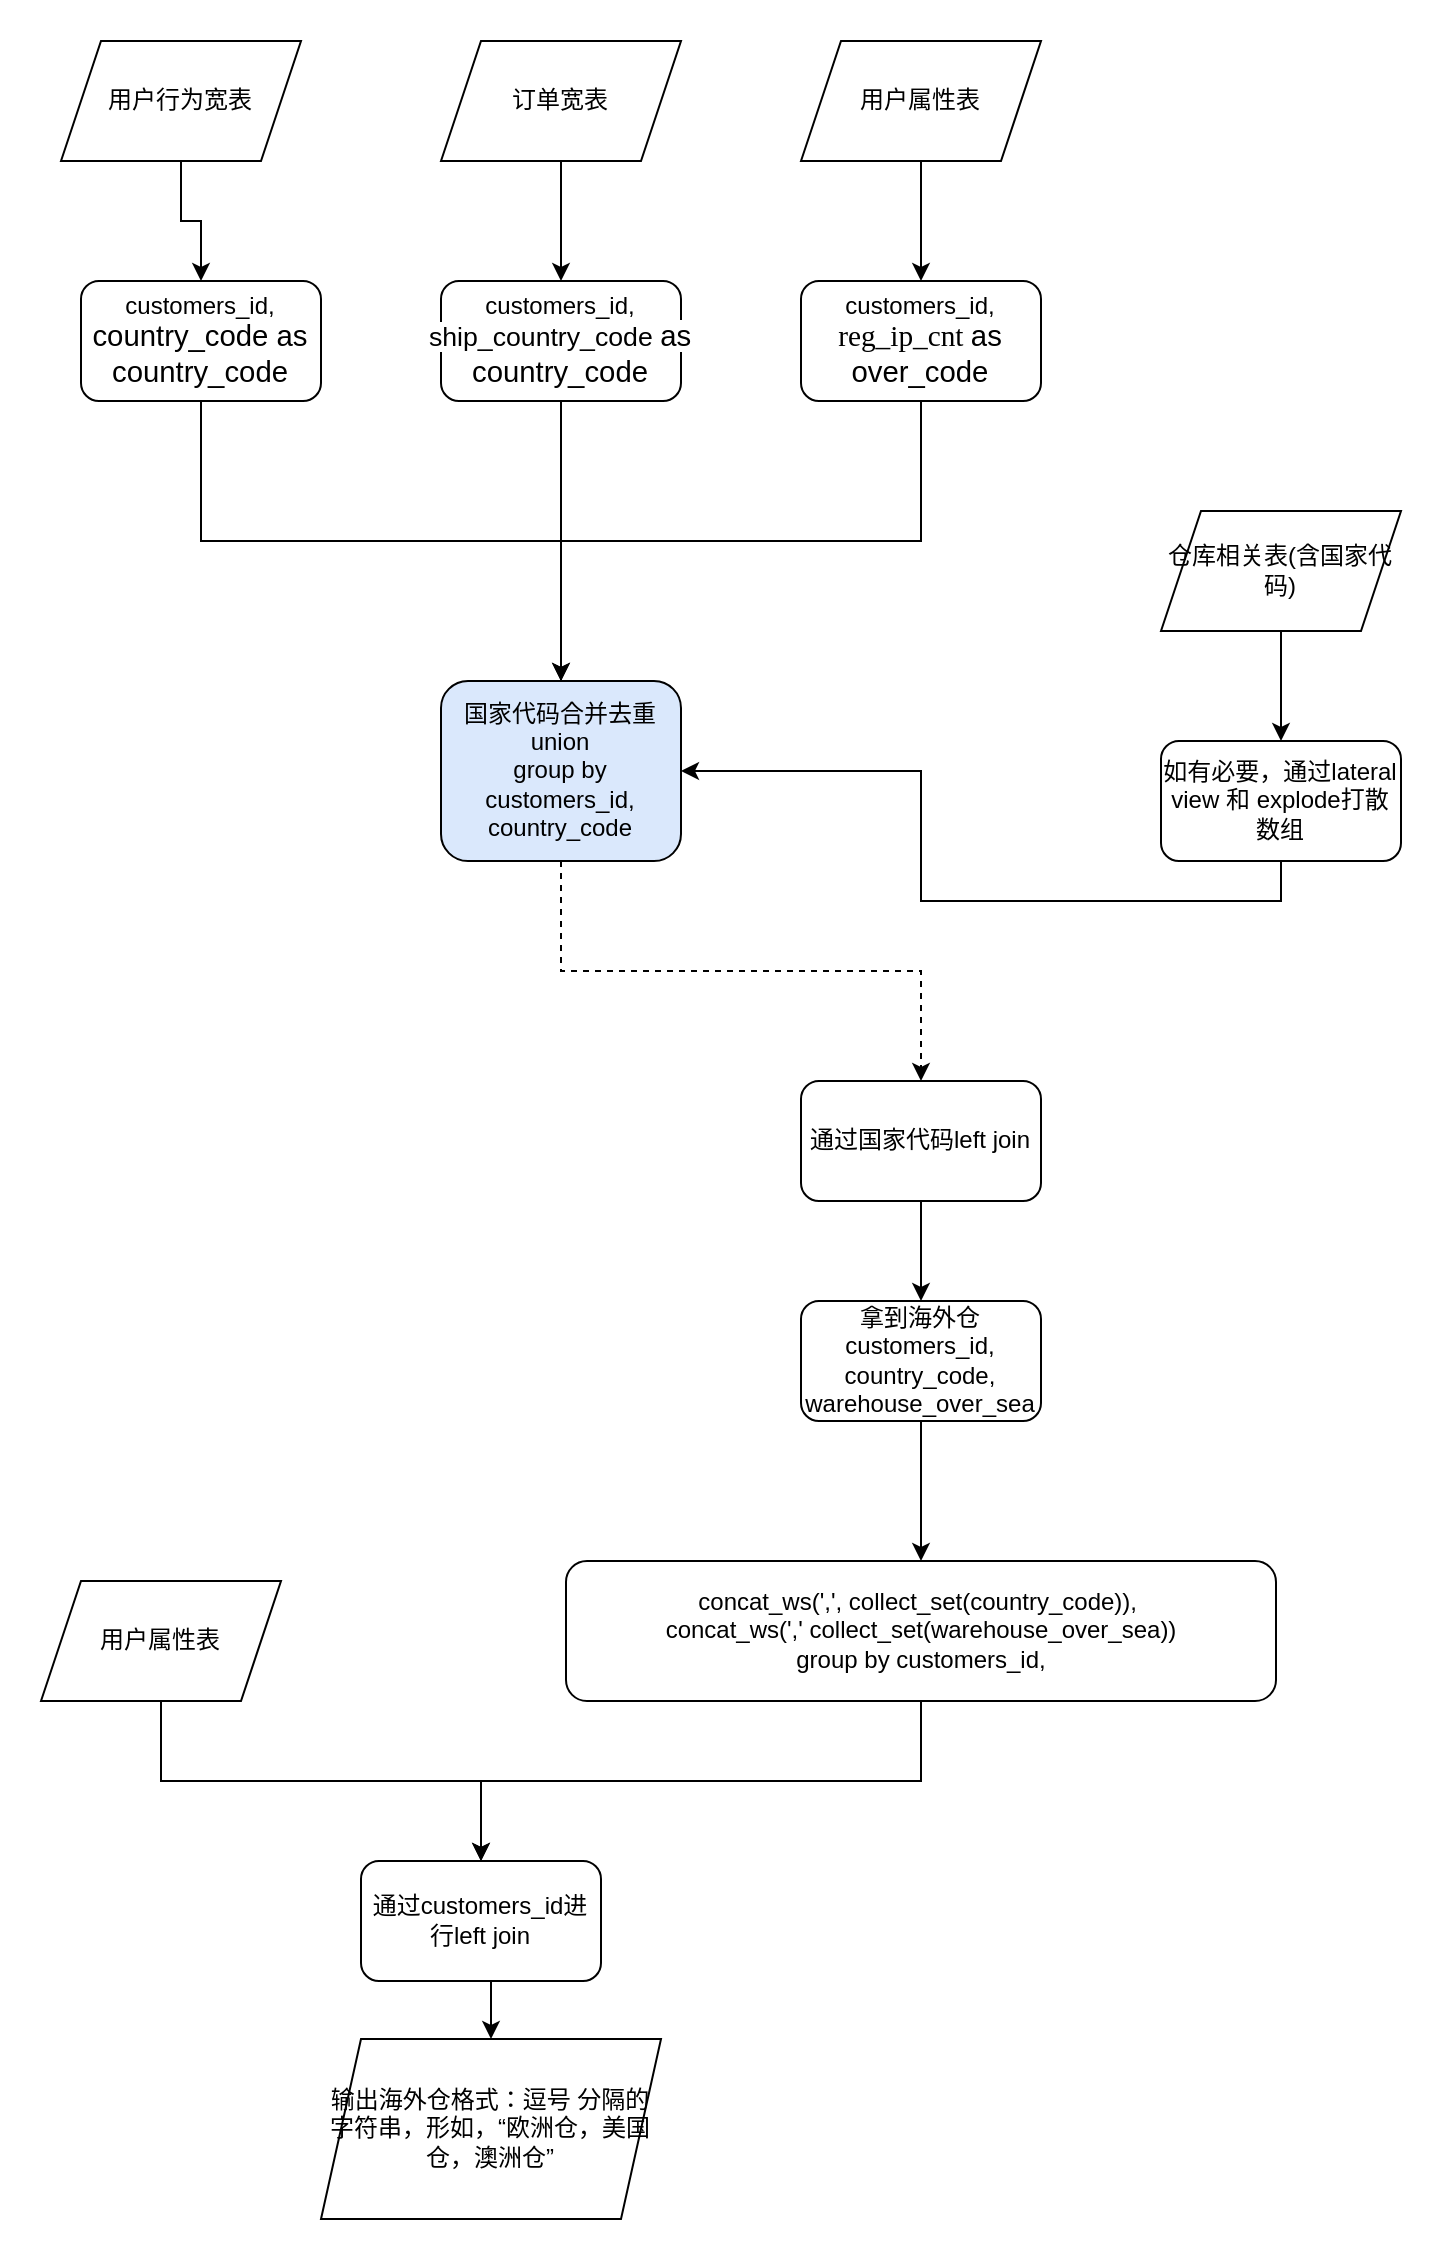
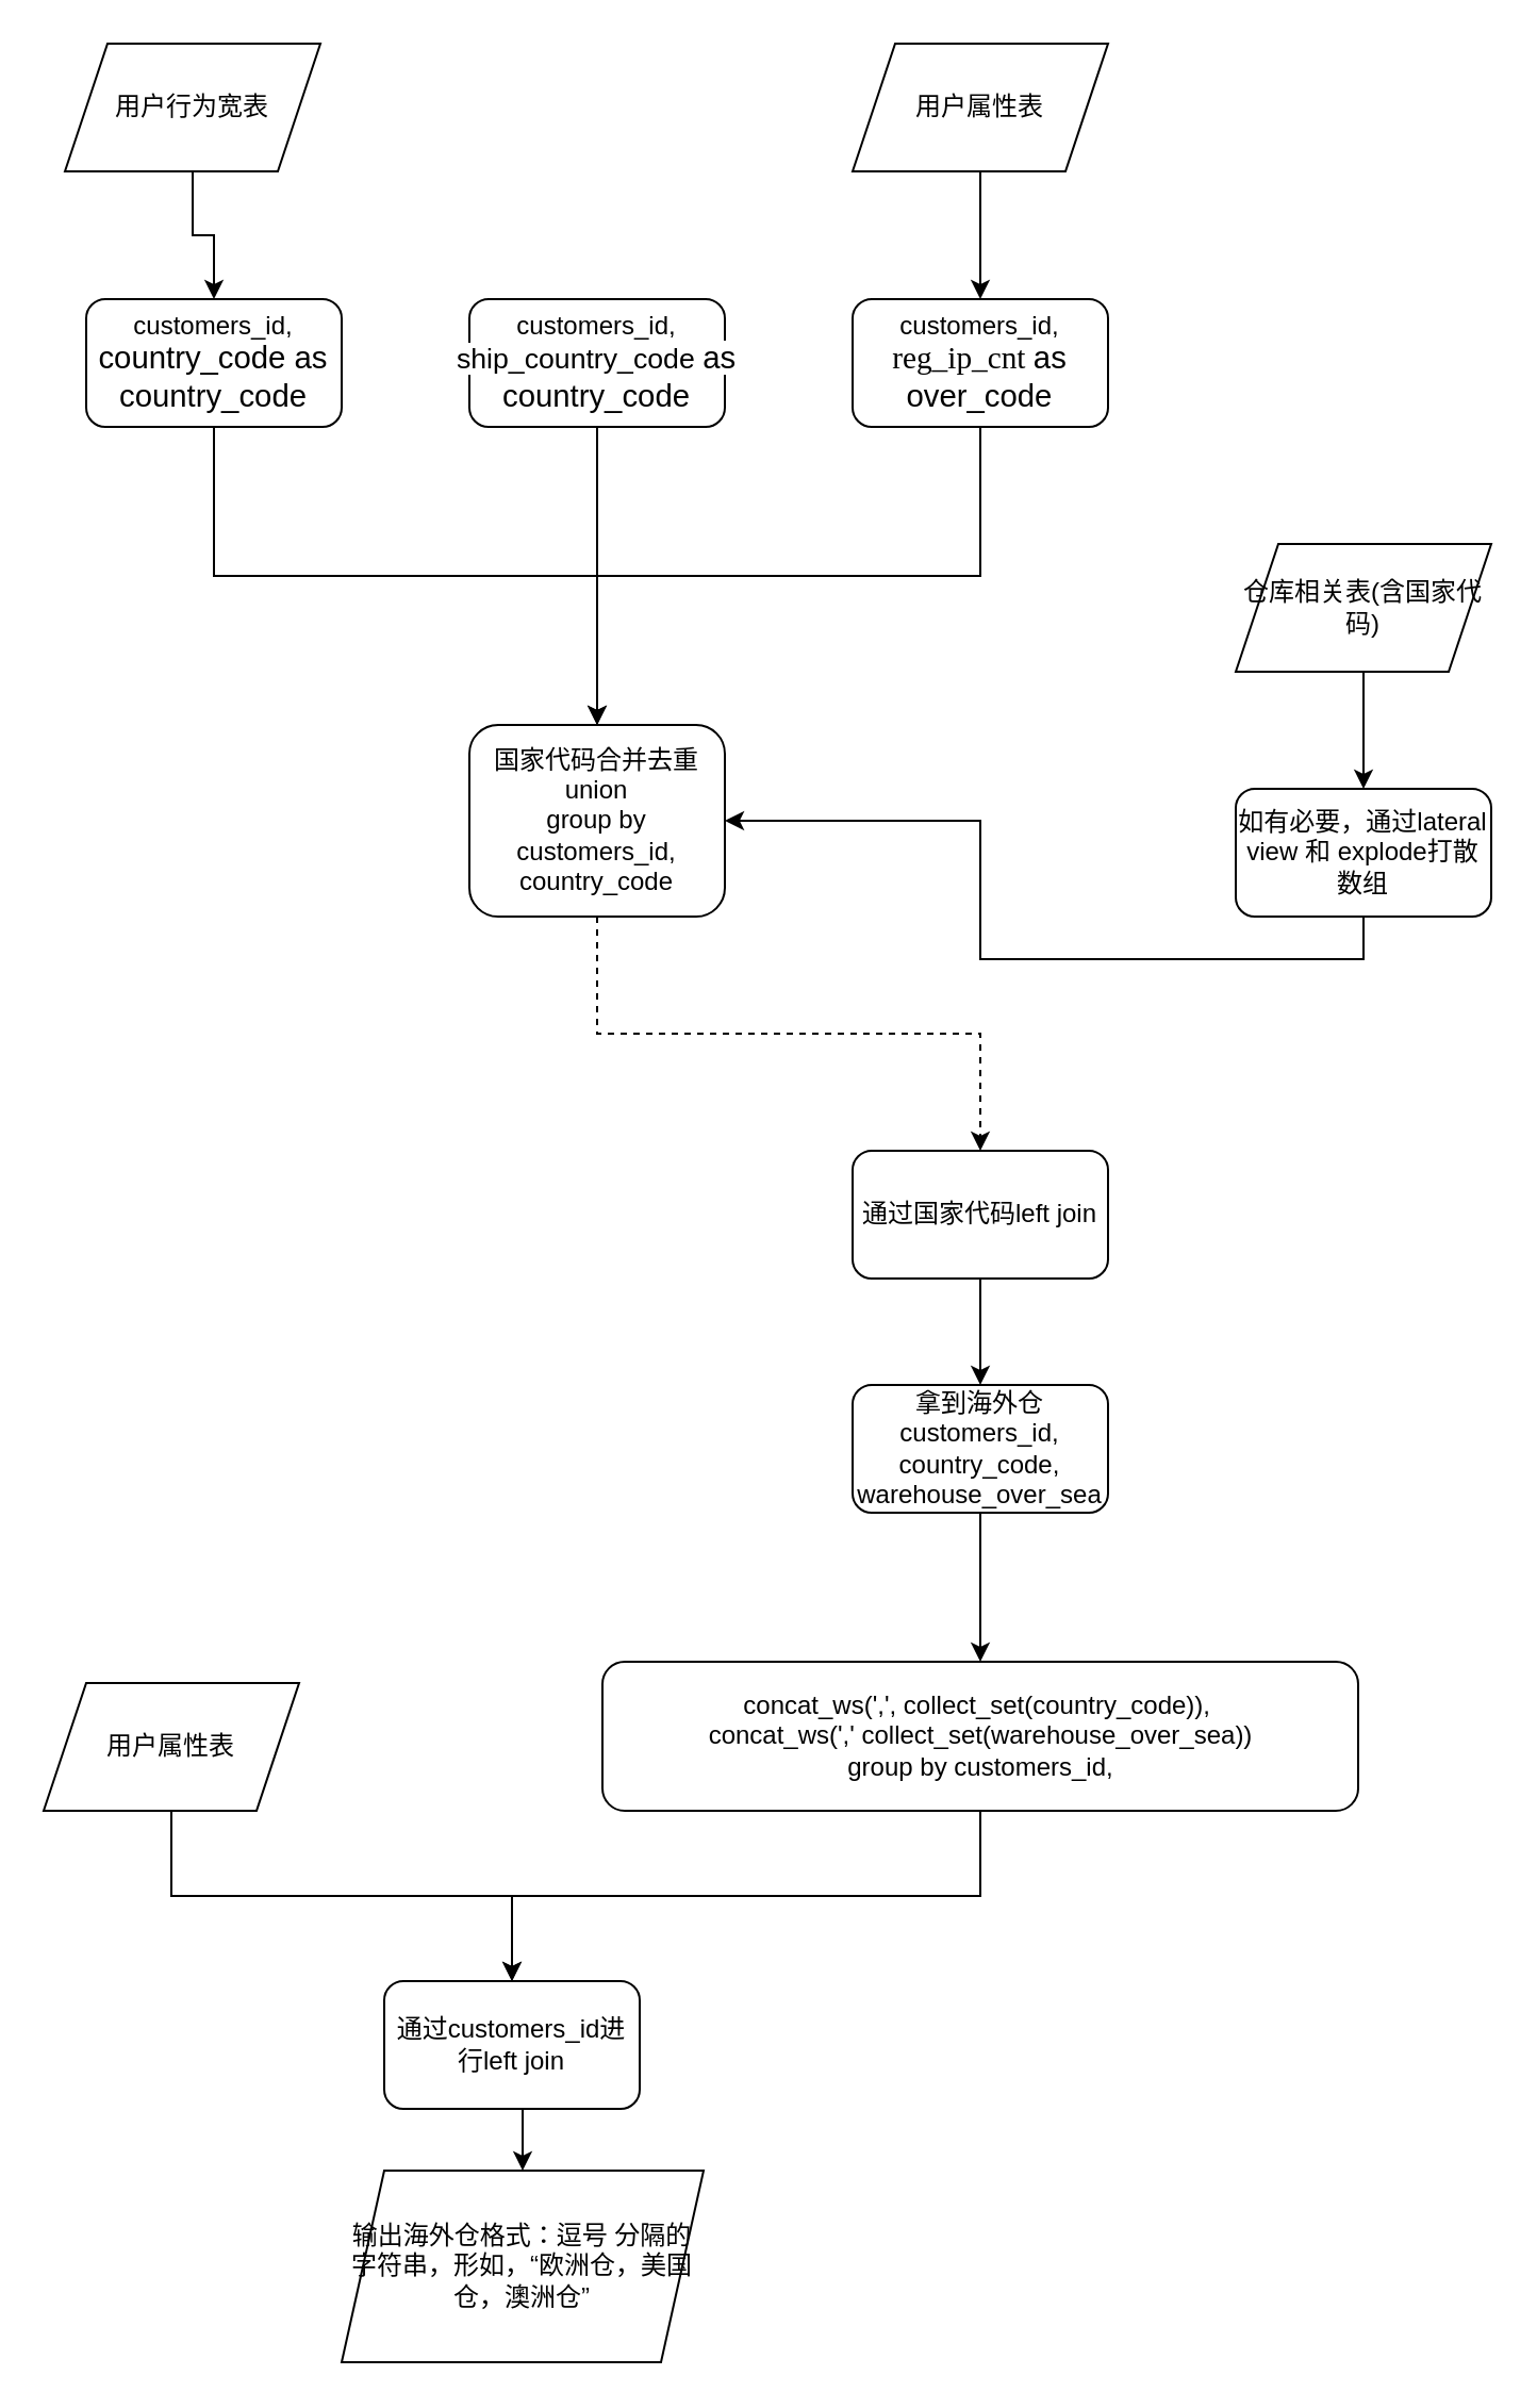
- <mxCell id="5" value="订单宽表" style="shape=parallelogram;perimeter=parallelogramPerimeter;whiteSpace=wrap;html=1;fixedSize=1;" vertex="1" parent="1"><mxGeometry x="220" y="20" width="120" height="60" as="geometry" /></mxCell>
- <mxCell id="4" style="edgeStyle=orthogonalEdgeStyle;rounded=0;orthogonalLoop=1;jettySize=auto;html=1;exitX=0.5;exitY=1;exitDx=0;exitDy=0;" edge="1" parent="1" source="5" target="11"><mxGeometry relative="1" as="geometry" /></mxCell>
- <mxCell id="15" value="国家代码合并去重&lt;br&gt;union&lt;br&gt;group by customers_id, country_code" style="rounded=1;whiteSpace=wrap;html=1;fillColor=#dae8fc;" vertex="1" parent="1"><mxGeometry x="220" y="340" width="120" height="90" as="geometry" /></mxCell>
+ <mxCell id="15" value="国家代码合并去重&lt;br&gt;union&lt;br&gt;group by customers_id, country_code" style="rounded=1;whiteSpace=wrap;html=1;" vertex="1" parent="1"><mxGeometry x="220" y="340" width="120" height="90" as="geometry" /></mxCell>
